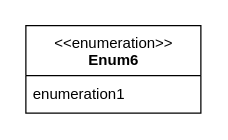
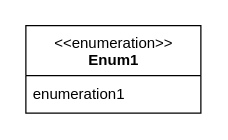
- <mxCell id="2" value="&amp;lt;&amp;lt;enumeration&amp;gt;&amp;gt;&lt;br&gt;&lt;b&gt;Enum6&lt;/b&gt;" style="swimlane;fontStyle=0;align=center;verticalAlign=top;childLayout=stackLayout;horizontal=1;startSize=40;horizontalStack=0;resizeParent=1;resizeParentMax=0;resizeLast=0;collapsible=0;marginBottom=0;html=1;" vertex="1" parent="1"><mxGeometry x="20" y="20" width="140" height="70" as="geometry" /></mxCell>
+ <mxCell id="2" value="&amp;lt;&amp;lt;enumeration&amp;gt;&amp;gt;&lt;br&gt;&lt;b&gt;Enum1&lt;/b&gt;" style="swimlane;fontStyle=0;align=center;verticalAlign=top;childLayout=stackLayout;horizontal=1;startSize=40;horizontalStack=0;resizeParent=1;resizeParentMax=0;resizeLast=0;collapsible=0;marginBottom=0;html=1;" vertex="1" parent="1"><mxGeometry x="20" y="20" width="140" height="70" as="geometry" /></mxCell>
